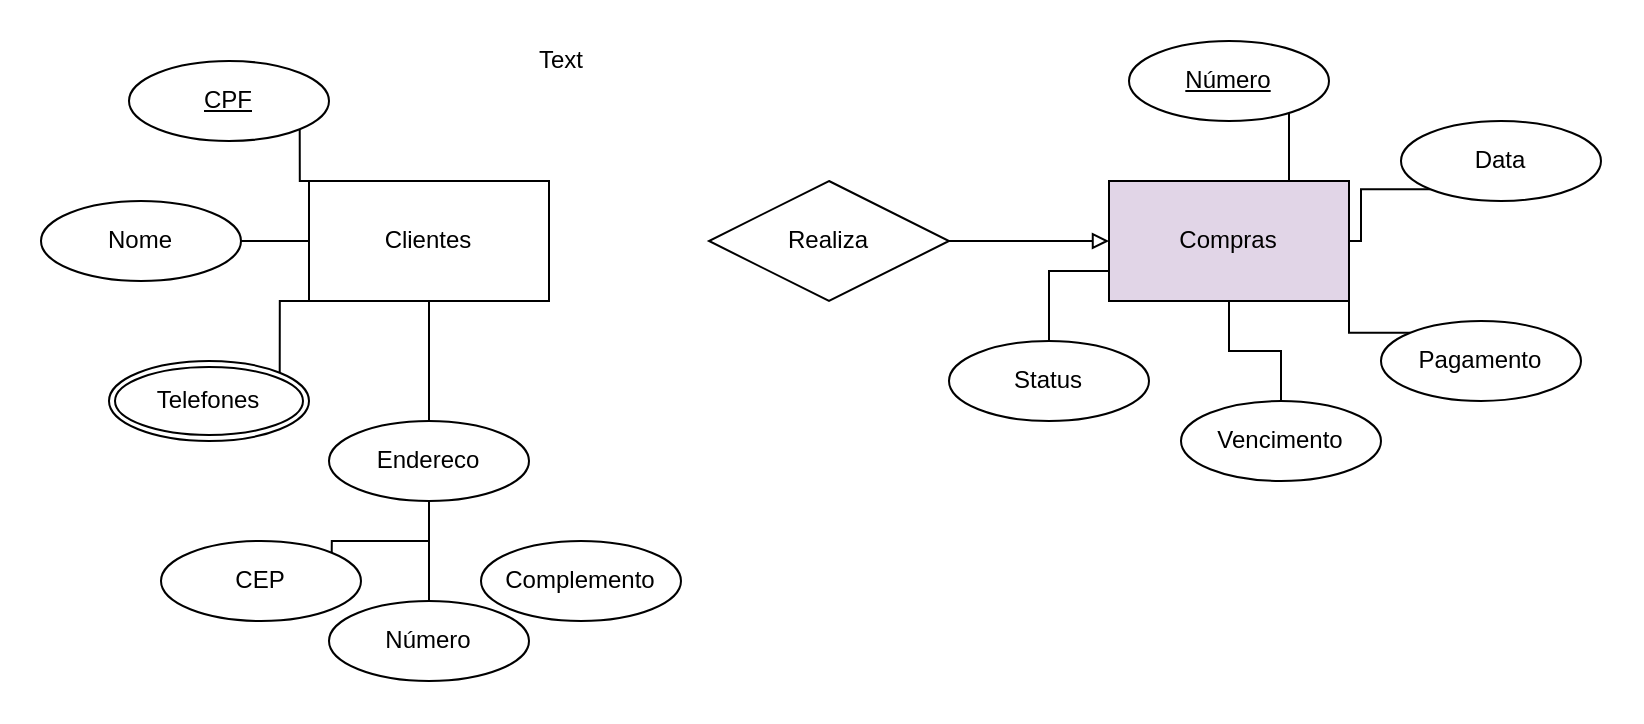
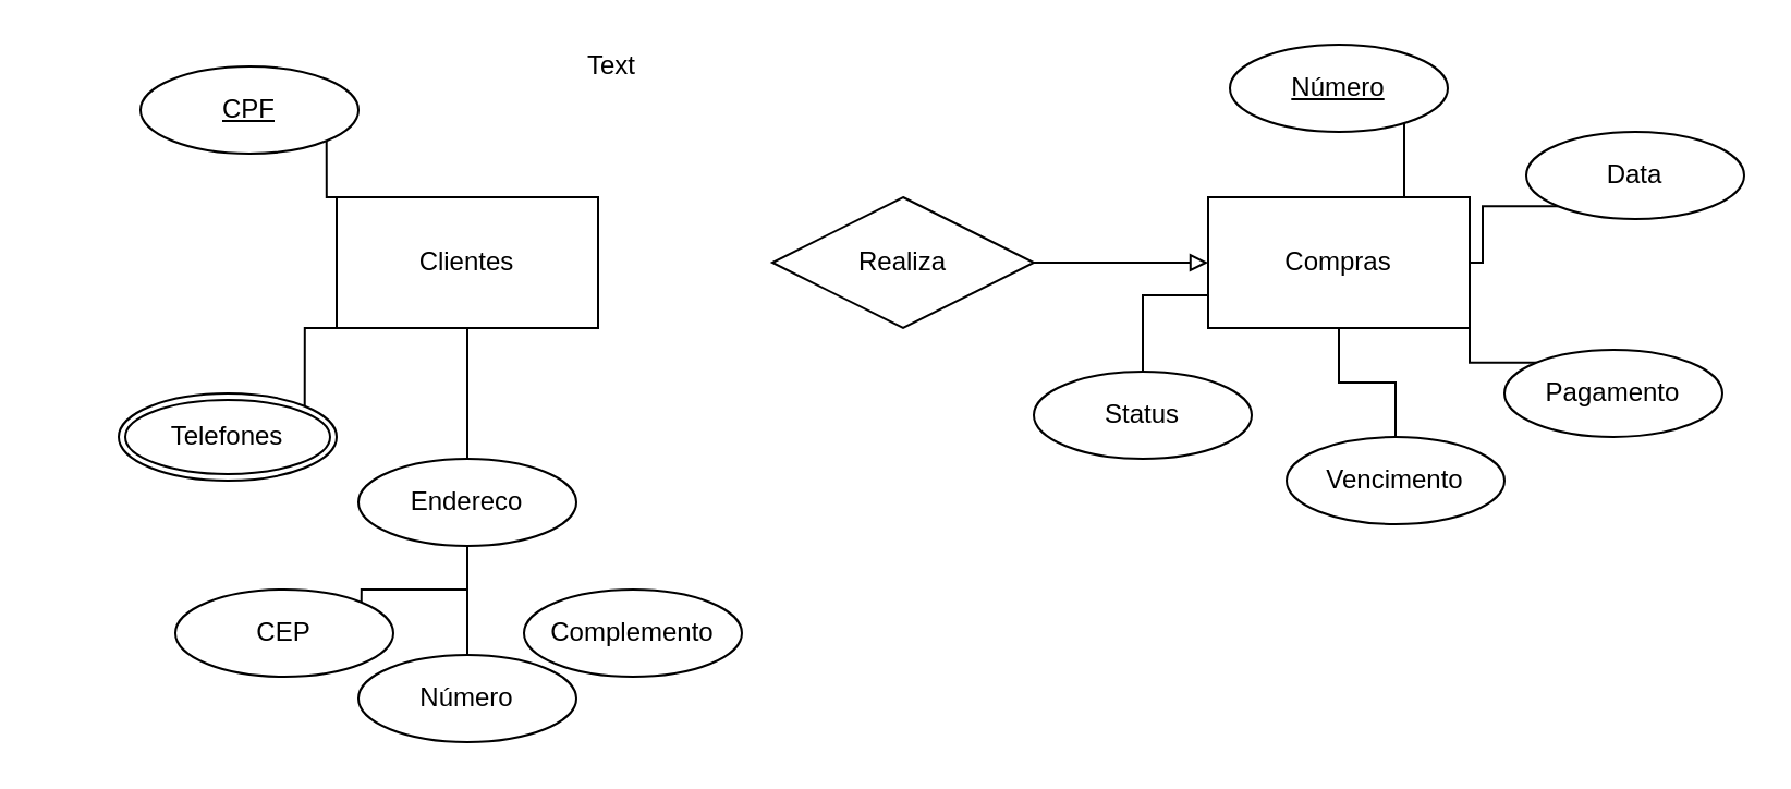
- <mxCell id="11" value="Nome" style="ellipse;whiteSpace=wrap;html=1;align=center;" vertex="1" parent="1"><mxGeometry x="20" y="100" width="100" height="40" as="geometry" /></mxCell>
- <mxCell id="4" style="edgeStyle=orthogonalEdgeStyle;rounded=0;orthogonalLoop=1;jettySize=auto;html=1;exitX=0;exitY=0.5;exitDx=0;exitDy=0;entryX=1;entryY=0.5;entryDx=0;entryDy=0;endArrow=none;endFill=0;" edge="1" parent="1" source="6" target="11"><mxGeometry relative="1" as="geometry" /></mxCell>
- <mxCell id="9" value="Compras" style="whiteSpace=wrap;html=1;fillColor=#e1d5e7;" vertex="1" parent="1"><mxGeometry x="554" y="90" width="120" height="60" as="geometry" /></mxCell>
+ <mxCell id="9" value="Compras" style="whiteSpace=wrap;html=1;" vertex="1" parent="1"><mxGeometry x="554" y="90" width="120" height="60" as="geometry" /></mxCell>
